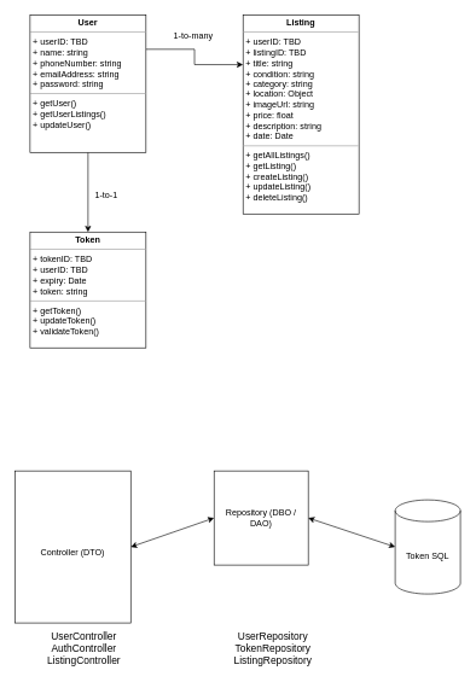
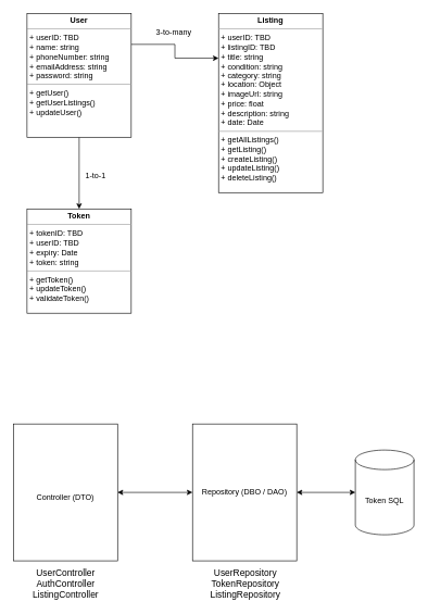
- <mxCell id="7" value="1-to-many" style="text;html=1;align=center;verticalAlign=middle;resizable=0;points=[];autosize=1;strokeColor=none;fillColor=none;" vertex="1" parent="1"><mxGeometry x="231" y="40" width="70" height="20" as="geometry" /></mxCell>
+ <mxCell id="7" value="3-to-many" style="text;html=1;align=center;verticalAlign=middle;resizable=0;points=[];autosize=1;strokeColor=none;fillColor=none;" vertex="1" parent="1"><mxGeometry x="231" y="40" width="70" height="20" as="geometry" /></mxCell>
- <mxCell id="10" value="Repository (DBO / DAO)" style="rounded=0;whiteSpace=wrap;html=1;" vertex="1" parent="1"><mxGeometry x="295" y="650" width="130" height="130" as="geometry" /></mxCell>
+ <mxCell id="10" value="Repository (DBO / DAO)" style="rounded=0;whiteSpace=wrap;html=1;" vertex="1" parent="1"><mxGeometry x="295" y="650" width="160" height="210" as="geometry" /></mxCell>
- <mxCell id="14" value="&lt;font style=&quot;font-size: 14px&quot;&gt;UserController&lt;br&gt;AuthController&lt;br&gt;ListingController&lt;/font&gt;" style="text;html=1;align=center;verticalAlign=middle;resizable=0;points=[];autosize=1;strokeColor=none;fillColor=none;" vertex="1" parent="1"><mxGeometry x="55" y="870" width="120" height="50" as="geometry" /></mxCell>
+ <mxCell id="14" value="&lt;font style=&quot;font-size: 14px&quot;&gt;UserController&lt;br&gt;AuthController&lt;br&gt;ListingController&lt;/font&gt;" style="text;html=1;align=center;verticalAlign=middle;resizable=0;points=[];autosize=1;strokeColor=none;fillColor=none;" vertex="1" parent="1"><mxGeometry x="40" y="870" width="120" height="50" as="geometry" /></mxCell>
